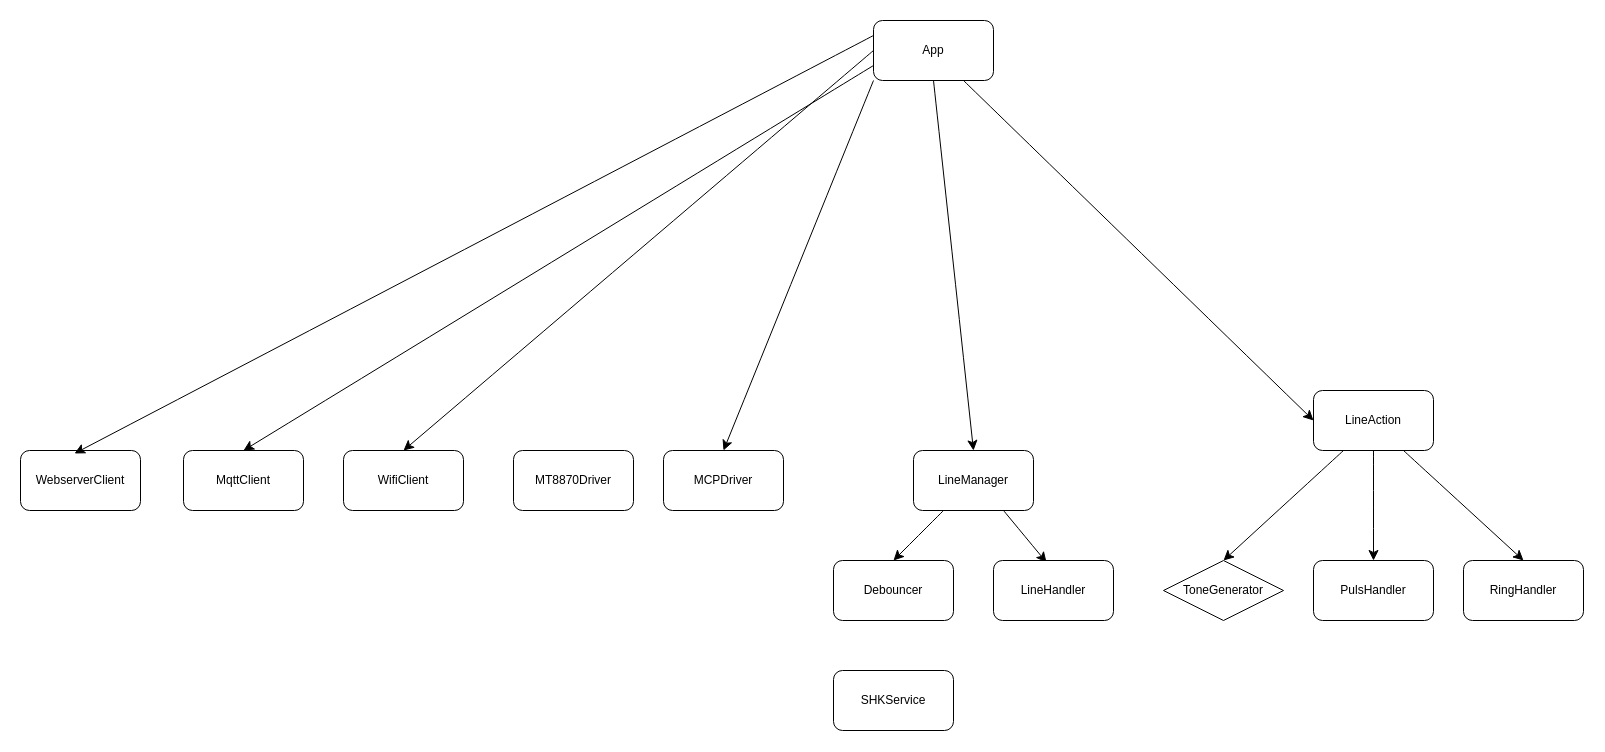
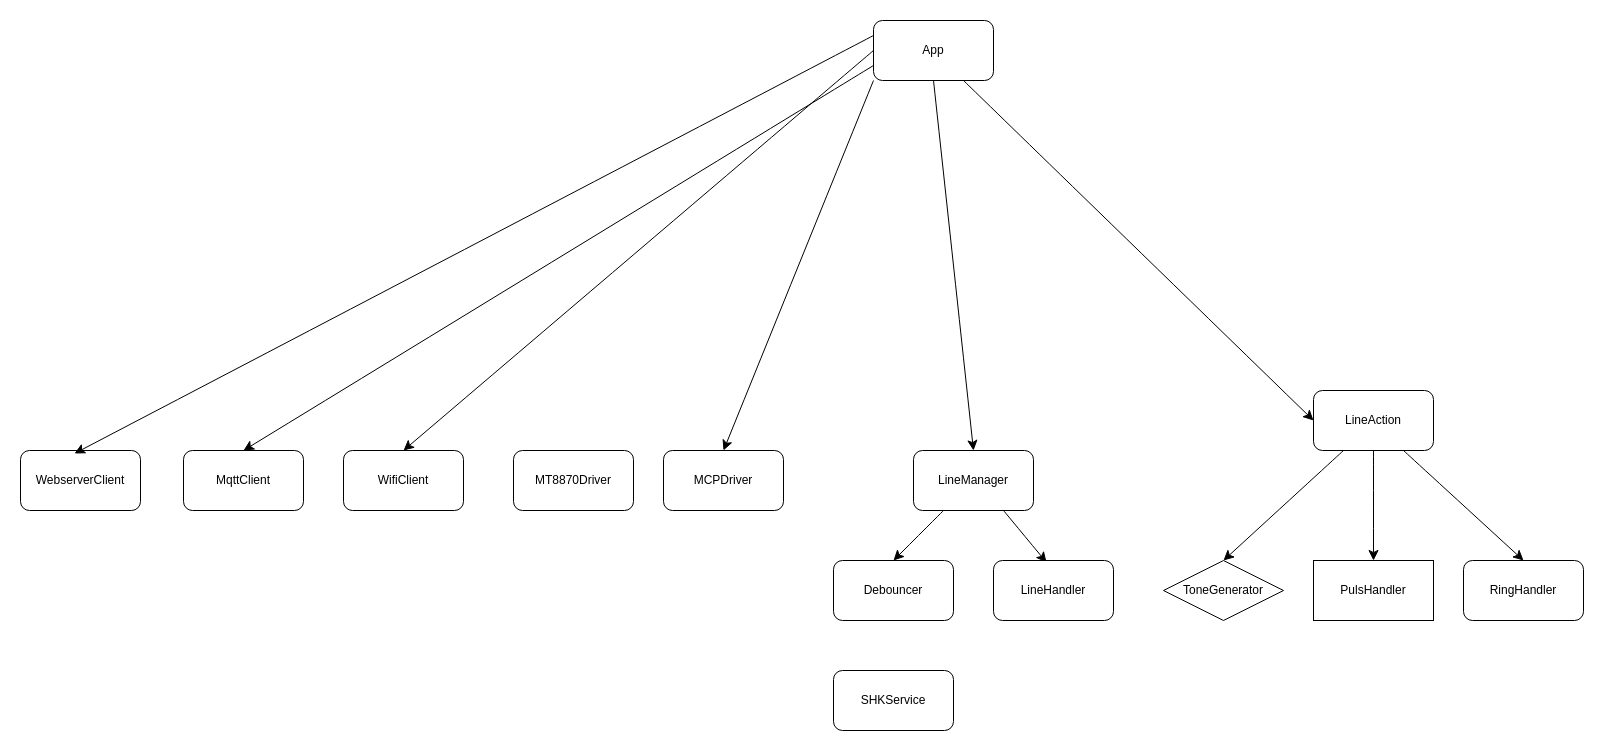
- <mxCell id="18" value="PulsHandler" style="rounded=1;whiteSpace=wrap;html=1;" parent="1" vertex="1"><mxGeometry x="1313" y="560" width="120" height="60" as="geometry" /></mxCell>
+ <mxCell id="18" value="PulsHandler" style="whiteSpace=wrap;html=1;rounded=0;" parent="1" vertex="1"><mxGeometry x="1313" y="560" width="120" height="60" as="geometry" /></mxCell>
